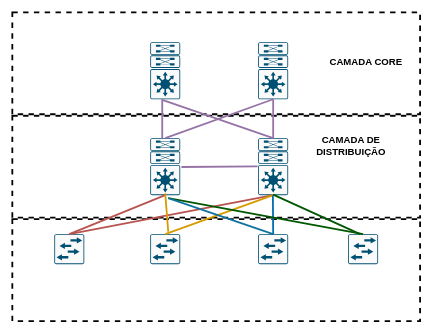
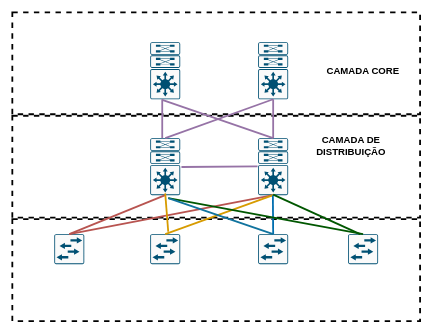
- <mxCell id="26" value="CAMADA CORE" style="text;html=1;strokeColor=none;fillColor=none;align=center;verticalAlign=middle;whiteSpace=wrap;rounded=0;fontSize=16;fontStyle=1" vertex="1" parent="1"><mxGeometry x="525" y="87.5" width="170" height="30" as="geometry" /></mxCell>
+ <mxCell id="26" value="CAMADA CORE" style="text;html=1;strokeColor=none;fillColor=none;align=center;verticalAlign=middle;whiteSpace=wrap;rounded=0;fontSize=16;fontStyle=1" vertex="1" parent="1"><mxGeometry x="520" y="102.5" width="170" height="30" as="geometry" /></mxCell>
